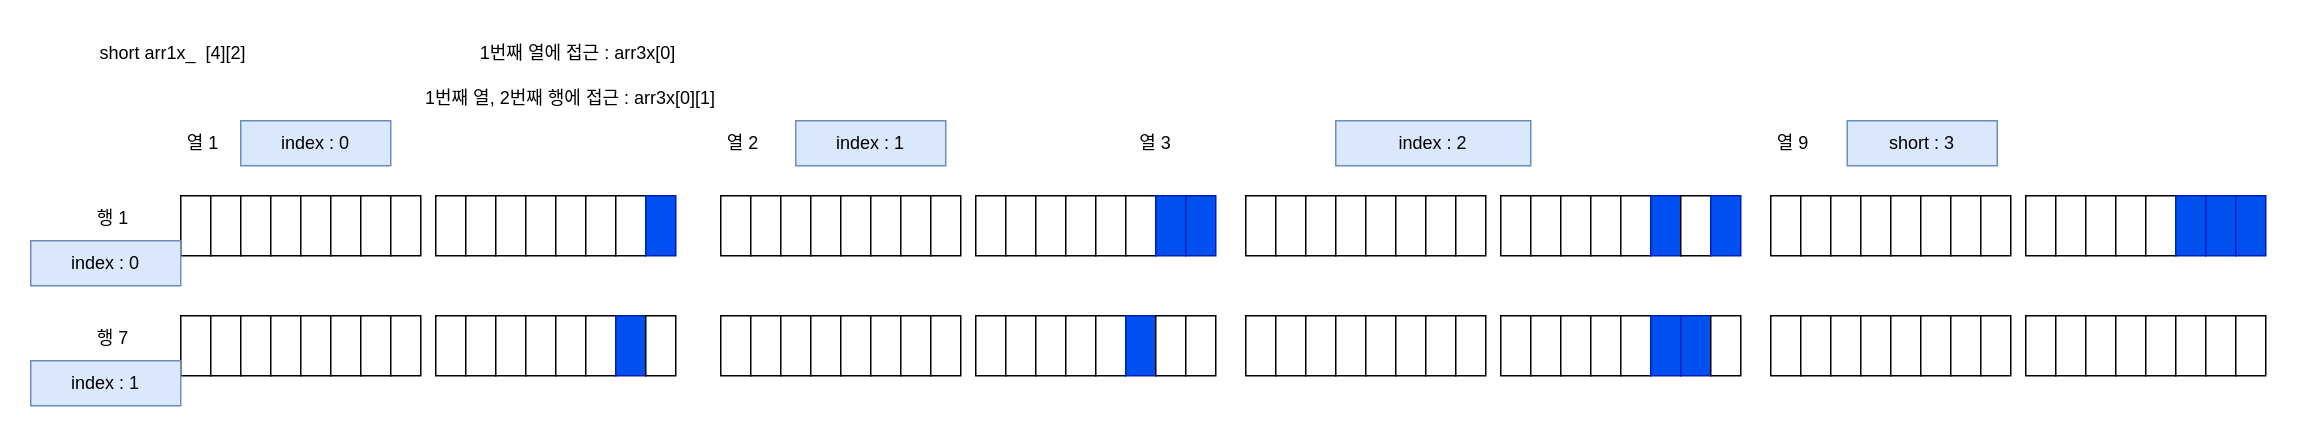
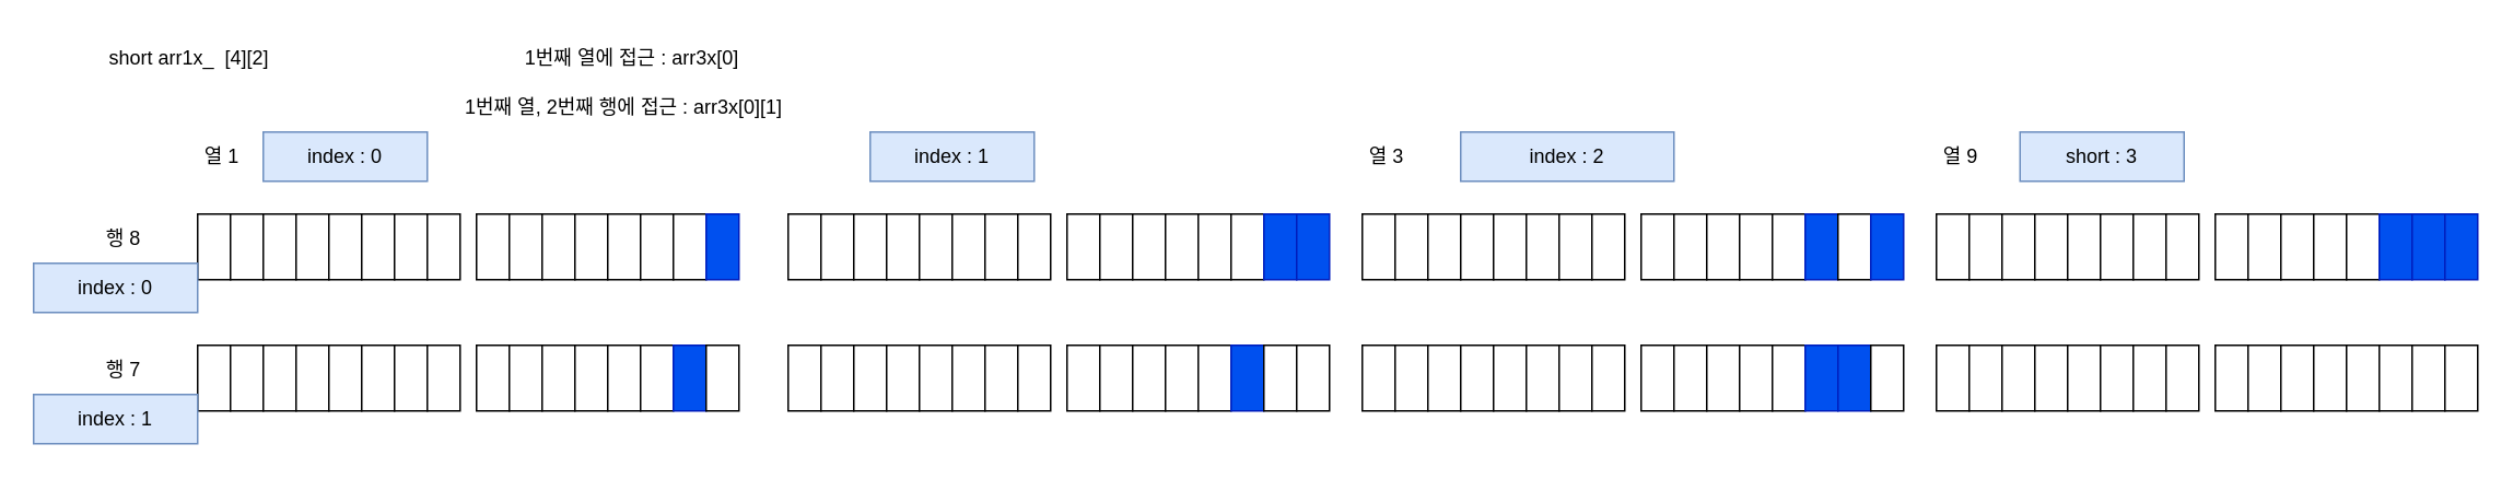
- <mxCell id="37" value="열 2" style="text;html=1;strokeColor=none;fillColor=none;align=center;verticalAlign=middle;whiteSpace=wrap;rounded=0;" vertex="1" parent="1"><mxGeometry x="480" y="80" width="30" height="30" as="geometry" /></mxCell>
- <mxCell id="54" value="열 3" style="text;html=1;strokeColor=none;fillColor=none;align=center;verticalAlign=middle;whiteSpace=wrap;rounded=0;" vertex="1" parent="1"><mxGeometry x="755" y="80" width="30" height="30" as="geometry" /></mxCell>
+ <mxCell id="54" value="열 3" style="text;html=1;strokeColor=none;fillColor=none;align=center;verticalAlign=middle;whiteSpace=wrap;rounded=0;" vertex="1" parent="1"><mxGeometry x="830" y="80" width="30" height="30" as="geometry" /></mxCell>
- <mxCell id="20" value="행 1" style="text;html=1;strokeColor=none;fillColor=none;align=center;verticalAlign=middle;whiteSpace=wrap;rounded=0;" vertex="1" parent="1"><mxGeometry x="60" y="130" width="30" height="30" as="geometry" /></mxCell>
+ <mxCell id="20" value="행 8" style="text;html=1;strokeColor=none;fillColor=none;align=center;verticalAlign=middle;whiteSpace=wrap;rounded=0;" vertex="1" parent="1"><mxGeometry x="60" y="130" width="30" height="30" as="geometry" /></mxCell>
